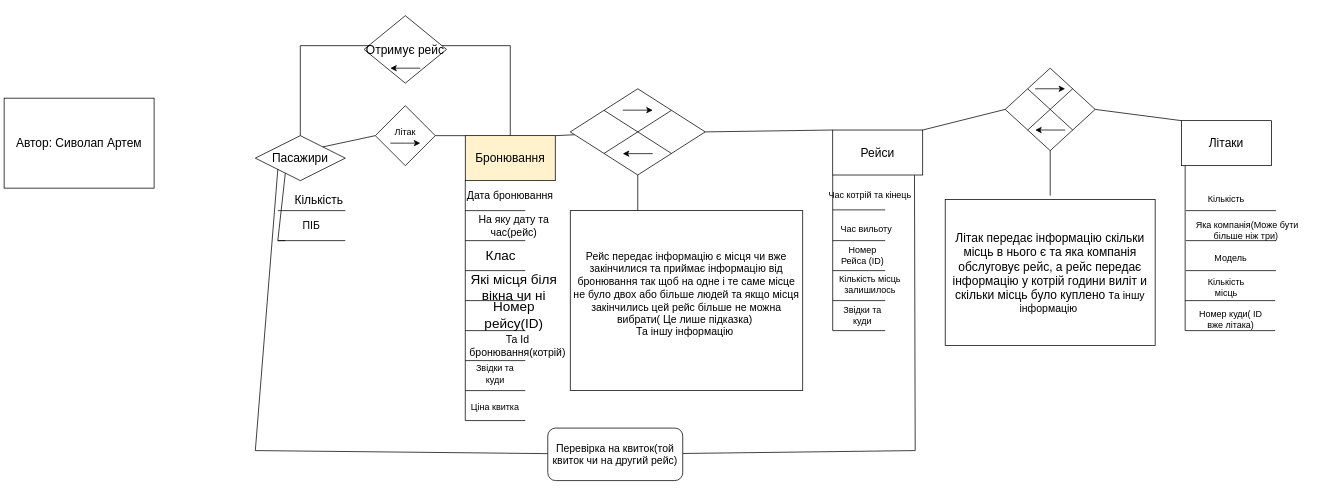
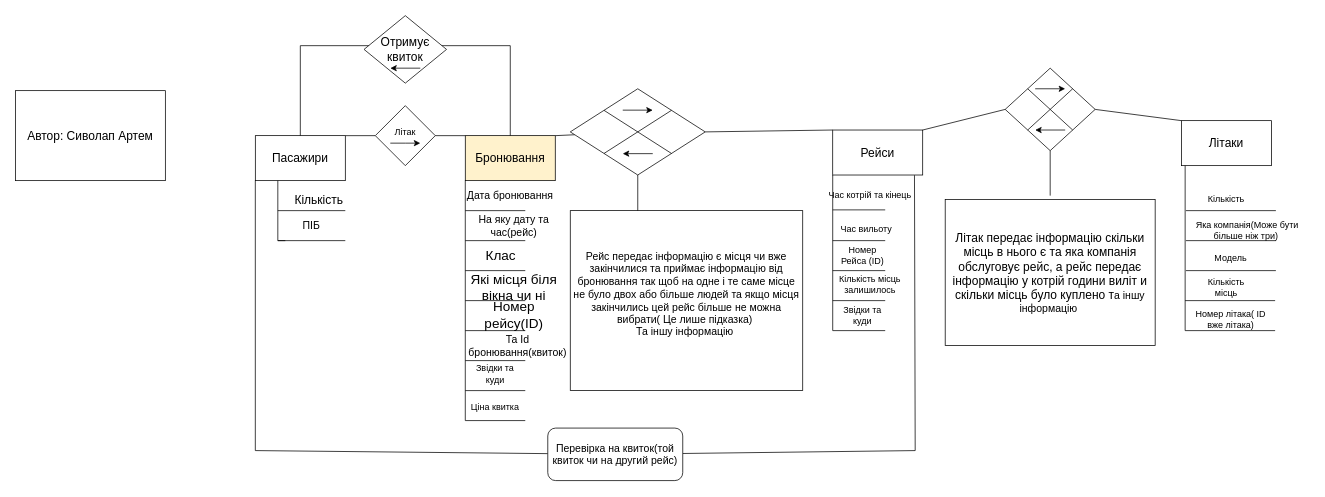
- <mxCell id="83" value="&lt;font size=&quot;3&quot;&gt;Отримує рейс&lt;/font&gt;" style="rhombus;whiteSpace=wrap;html=1;" vertex="1" parent="1"><mxGeometry x="485" y="20" width="110" height="90" as="geometry" /></mxCell>
+ <mxCell id="83" value="&lt;font size=&quot;3&quot;&gt;Отримує квиток&lt;/font&gt;" style="rhombus;whiteSpace=wrap;html=1;" vertex="1" parent="1"><mxGeometry x="485" y="20" width="110" height="90" as="geometry" /></mxCell>
- <mxCell id="48" value="&lt;font size=&quot;3&quot;&gt;Автор: Сиволап Артем&lt;/font&gt;" style="rounded=0;whiteSpace=wrap;html=1;" vertex="1" parent="1"><mxGeometry x="5" y="130" width="200" height="120" as="geometry" /></mxCell>
+ <mxCell id="48" value="&lt;font size=&quot;3&quot;&gt;Автор: Сиволап Артем&lt;/font&gt;" style="rounded=0;whiteSpace=wrap;html=1;" vertex="1" parent="1"><mxGeometry x="20" y="120" width="200" height="120" as="geometry" /></mxCell>
- <mxCell id="2" value="&lt;font size=&quot;3&quot;&gt;Пасажири&lt;/font&gt;" style="rhombus;whiteSpace=wrap;html=1;" vertex="1" parent="1"><mxGeometry x="340" y="180" width="120" height="60" as="geometry" /></mxCell>
+ <mxCell id="2" value="&lt;font size=&quot;3&quot;&gt;Пасажири&lt;/font&gt;" style="rounded=0;whiteSpace=wrap;html=1;" vertex="1" parent="1"><mxGeometry x="340" y="180" width="120" height="60" as="geometry" /></mxCell>
- <mxCell id="66" value="Номер куди( ID вже літака)" style="text;html=1;align=center;verticalAlign=middle;whiteSpace=wrap;rounded=0;" vertex="1" parent="1"><mxGeometry x="1591" y="390" width="100" height="70" as="geometry" /></mxCell>
+ <mxCell id="66" value="Номер літака( ID вже літака)" style="text;html=1;align=center;verticalAlign=middle;whiteSpace=wrap;rounded=0;" vertex="1" parent="1"><mxGeometry x="1591" y="390" width="100" height="70" as="geometry" /></mxCell>
- <mxCell id="28" value="&lt;font style=&quot;font-size: 14px;&quot;&gt;Та Id бронювання(котрій)&lt;/font&gt;" style="text;html=1;align=center;verticalAlign=middle;whiteSpace=wrap;rounded=0;" vertex="1" parent="1"><mxGeometry x="620" y="420" width="140" height="80" as="geometry" /></mxCell>
+ <mxCell id="28" value="&lt;font style=&quot;font-size: 14px;&quot;&gt;Та Id бронювання(квиток)&lt;/font&gt;" style="text;html=1;align=center;verticalAlign=middle;whiteSpace=wrap;rounded=0;" vertex="1" parent="1"><mxGeometry x="620" y="420" width="140" height="80" as="geometry" /></mxCell>
